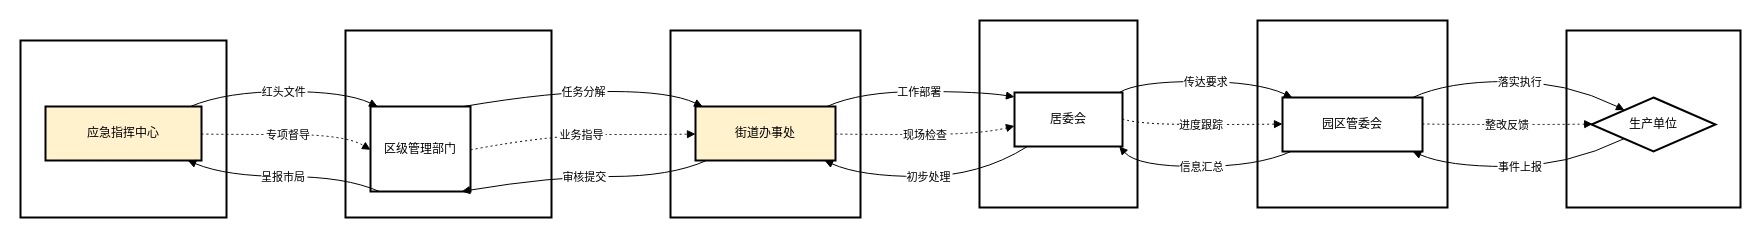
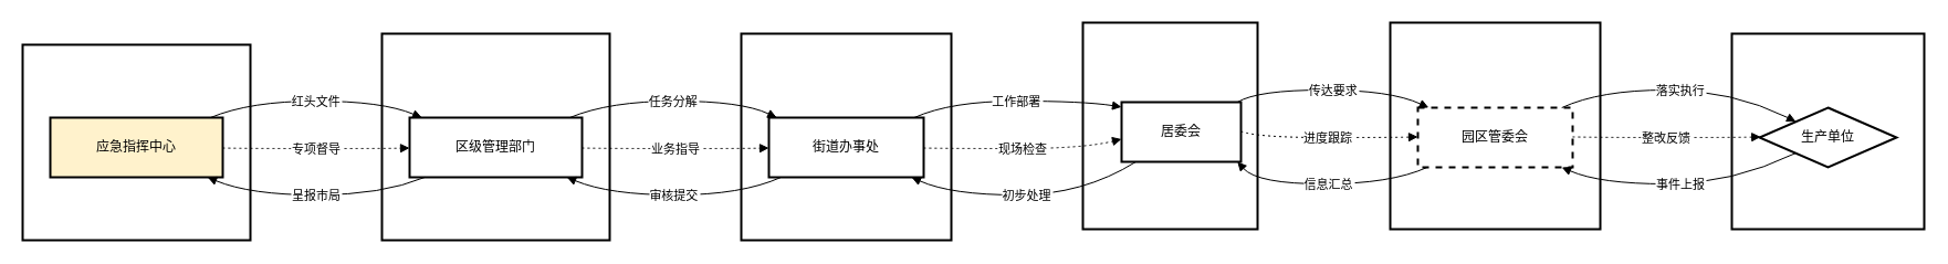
- <mxCell id="12" value="园区管委会" style="whiteSpace=wrap;strokeWidth=2;" vertex="1" parent="1"><mxGeometry x="1282" y="97" width="140" height="54" as="geometry" /></mxCell>
+ <mxCell id="12" value="园区管委会" style="whiteSpace=wrap;strokeWidth=2;dashed=1;" vertex="1" parent="1"><mxGeometry x="1282" y="97" width="140" height="54" as="geometry" /></mxCell>
- <mxCell id="10" value="街道办事处" style="whiteSpace=wrap;strokeWidth=2;fillColor=#fff2cc;" vertex="1" parent="1"><mxGeometry x="695" y="106" width="140" height="54" as="geometry" /></mxCell>
+ <mxCell id="10" value="街道办事处" style="whiteSpace=wrap;strokeWidth=2;" vertex="1" parent="1"><mxGeometry x="695" y="106" width="140" height="54" as="geometry" /></mxCell>
- <mxCell id="9" value="区级管理部门" style="whiteSpace=wrap;strokeWidth=2;" vertex="1" parent="1"><mxGeometry x="370" y="106" width="100" height="85" as="geometry" /></mxCell>
+ <mxCell id="9" value="区级管理部门" style="whiteSpace=wrap;strokeWidth=2;" vertex="1" parent="1"><mxGeometry x="370" y="106" width="156" height="54" as="geometry" /></mxCell>
